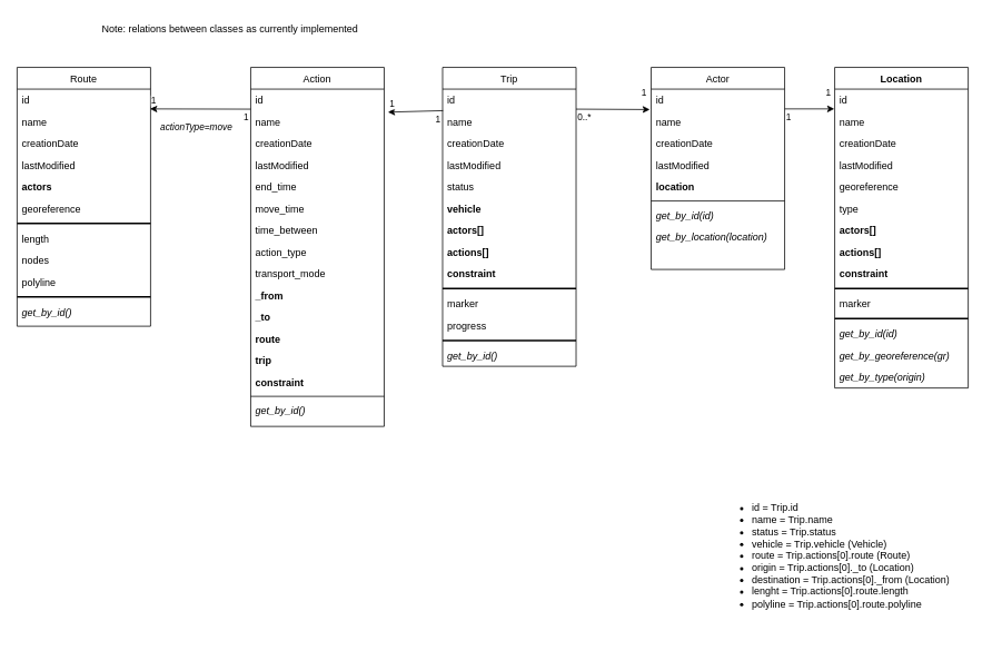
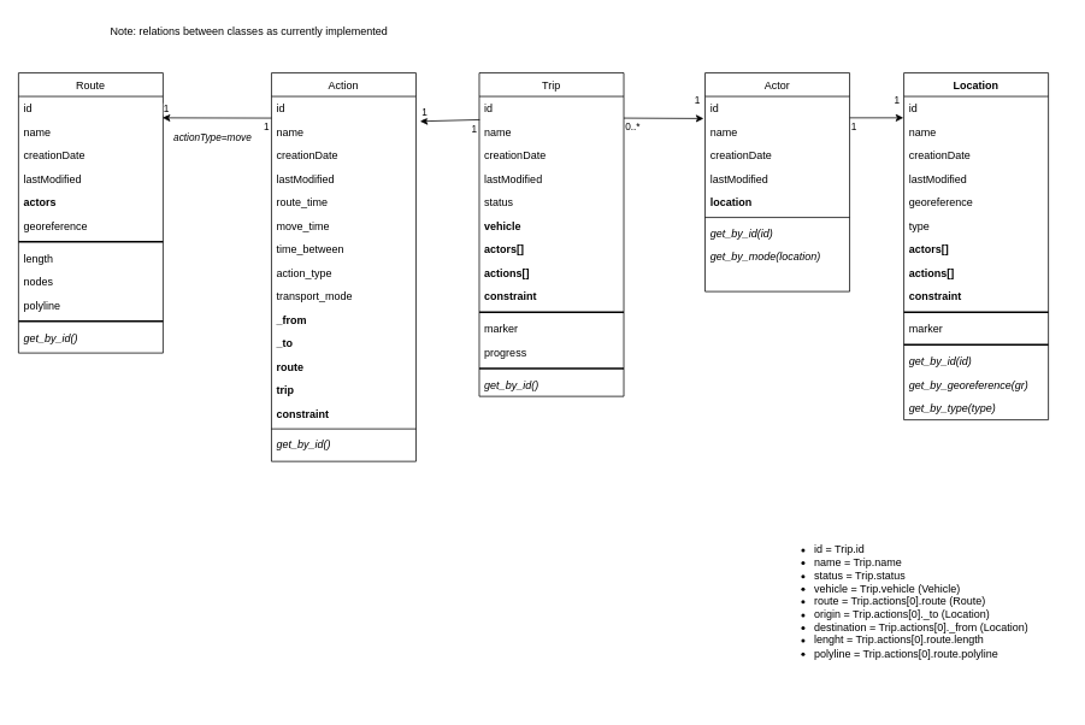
- <mxCell id="31" value="end_time" style="text;align=left;verticalAlign=top;spacingLeft=4;spacingRight=4;overflow=hidden;rotatable=0;points=[[0,0.5],[1,0.5]];portConstraint=eastwest;rounded=0;shadow=0;html=0;" parent="26" vertex="1"><mxGeometry y="130" width="160" height="26" as="geometry" /></mxCell>
+ <mxCell id="31" value="route_time" style="text;align=left;verticalAlign=top;spacingLeft=4;spacingRight=4;overflow=hidden;rotatable=0;points=[[0,0.5],[1,0.5]];portConstraint=eastwest;rounded=0;shadow=0;html=0;" parent="26" vertex="1"><mxGeometry y="130" width="160" height="26" as="geometry" /></mxCell>
- <mxCell id="25" value="get_by_location(location)" style="text;align=left;verticalAlign=top;spacingLeft=4;spacingRight=4;overflow=hidden;rotatable=0;points=[[0,0.5],[1,0.5]];portConstraint=eastwest;rounded=0;shadow=0;html=0;fontStyle=2" parent="17" vertex="1"><mxGeometry y="190" width="160" height="26" as="geometry" /></mxCell>
+ <mxCell id="25" value="get_by_mode(location)" style="text;align=left;verticalAlign=top;spacingLeft=4;spacingRight=4;overflow=hidden;rotatable=0;points=[[0,0.5],[1,0.5]];portConstraint=eastwest;rounded=0;shadow=0;html=0;fontStyle=2" parent="17" vertex="1"><mxGeometry y="190" width="160" height="26" as="geometry" /></mxCell>
- <mxCell id="71" value="get_by_type(origin)" style="text;align=left;verticalAlign=top;spacingLeft=4;spacingRight=4;overflow=hidden;rotatable=0;points=[[0,0.5],[1,0.5]];portConstraint=eastwest;rounded=0;shadow=0;html=0;fontStyle=2;" parent="56" vertex="1"><mxGeometry y="358" width="160" height="26" as="geometry" /></mxCell>
+ <mxCell id="71" value="get_by_type(type)" style="text;align=left;verticalAlign=top;spacingLeft=4;spacingRight=4;overflow=hidden;rotatable=0;points=[[0,0.5],[1,0.5]];portConstraint=eastwest;rounded=0;shadow=0;html=0;fontStyle=2;" parent="56" vertex="1"><mxGeometry y="358" width="160" height="26" as="geometry" /></mxCell>
